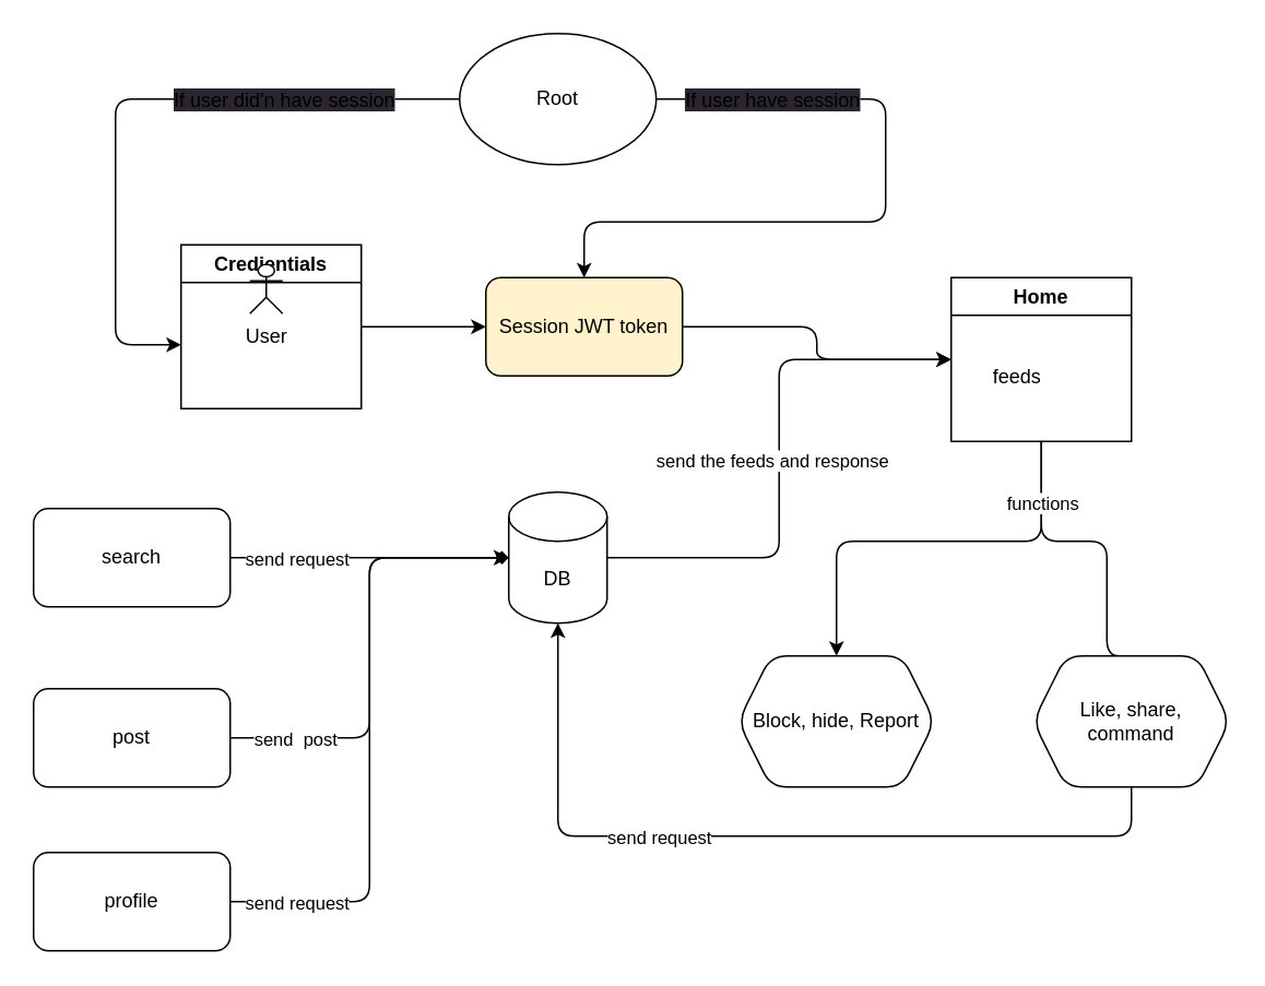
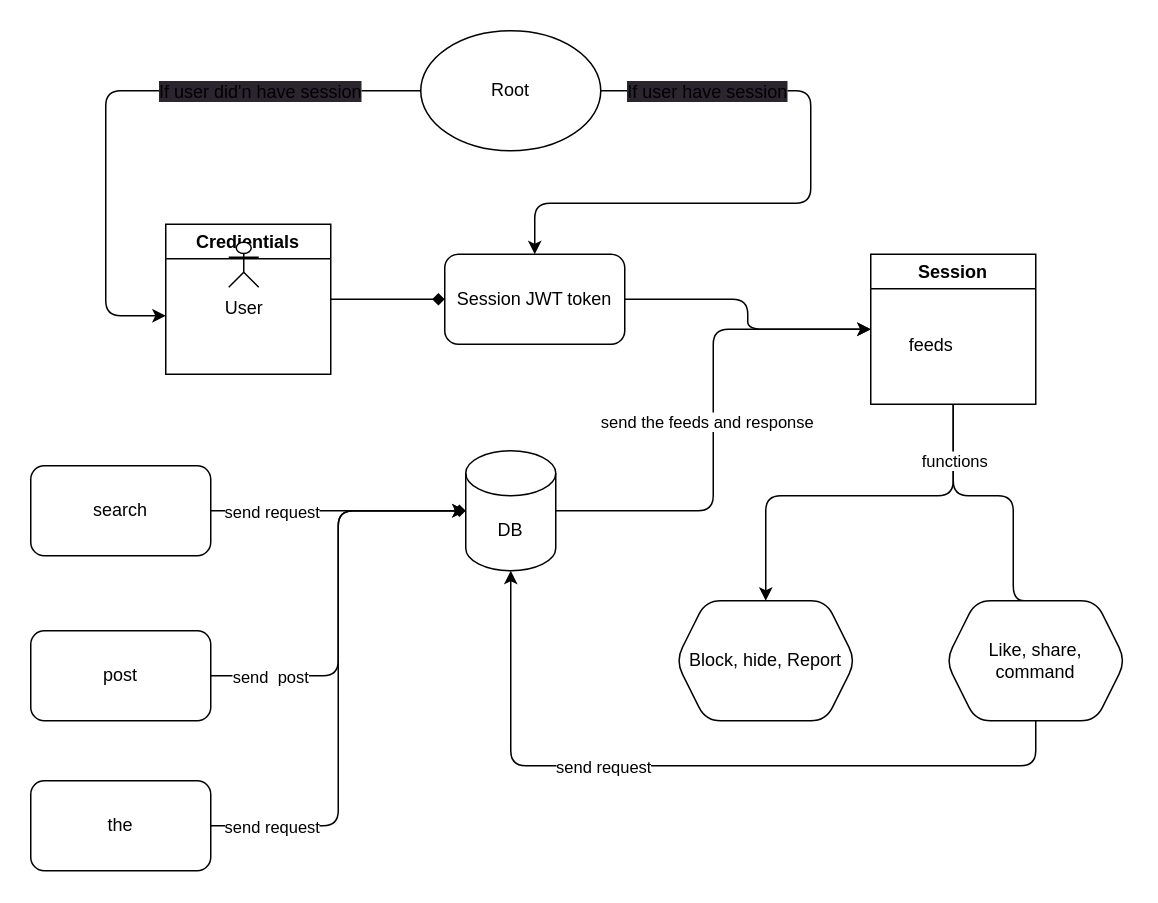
- <mxCell id="16" value="Home" style="swimlane;whiteSpace=wrap;html=1;" vertex="1" parent="1"><mxGeometry x="580" y="169" width="110" height="100" as="geometry" /></mxCell>
+ <mxCell id="16" value="Session" style="swimlane;whiteSpace=wrap;html=1;" vertex="1" parent="1"><mxGeometry x="580" y="169" width="110" height="100" as="geometry" /></mxCell>
- <mxCell id="10" style="edgeStyle=orthogonalEdgeStyle;html=1;exitX=1;exitY=0.5;exitDx=0;exitDy=0;entryX=0;entryY=0.5;entryDx=0;entryDy=0;" edge="1" parent="1" source="11" target="18"><mxGeometry relative="1" as="geometry" /></mxCell>
+ <mxCell id="10" style="edgeStyle=orthogonalEdgeStyle;html=1;exitX=1;exitY=0.5;exitDx=0;exitDy=0;entryX=0;entryY=0.5;entryDx=0;entryDy=0;endArrow=diamond;" edge="1" parent="1" source="11" target="18"><mxGeometry relative="1" as="geometry" /></mxCell>
- <mxCell id="18" value="Session JWT token" style="rounded=1;whiteSpace=wrap;html=1;fillColor=#fff2cc;" vertex="1" parent="1"><mxGeometry x="296" y="169" width="120" height="60" as="geometry" /></mxCell>
+ <mxCell id="18" value="Session JWT token" style="rounded=1;whiteSpace=wrap;html=1;" vertex="1" parent="1"><mxGeometry x="296" y="169" width="120" height="60" as="geometry" /></mxCell>
- <mxCell id="27" value="profile" style="rounded=1;whiteSpace=wrap;html=1;" vertex="1" parent="1"><mxGeometry x="20" y="520" width="120" height="60" as="geometry" /></mxCell>
+ <mxCell id="27" value="the" style="rounded=1;whiteSpace=wrap;html=1;" vertex="1" parent="1"><mxGeometry x="20" y="520" width="120" height="60" as="geometry" /></mxCell>
